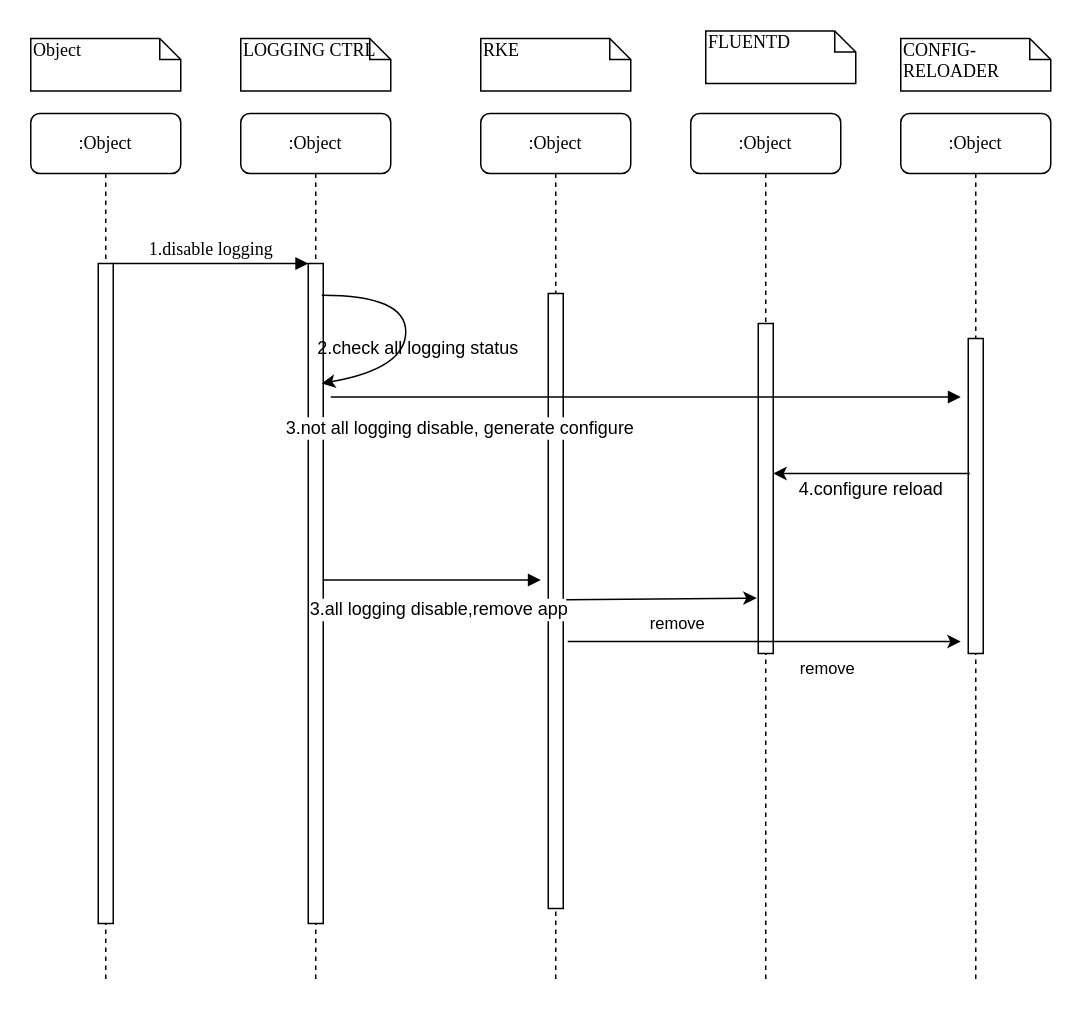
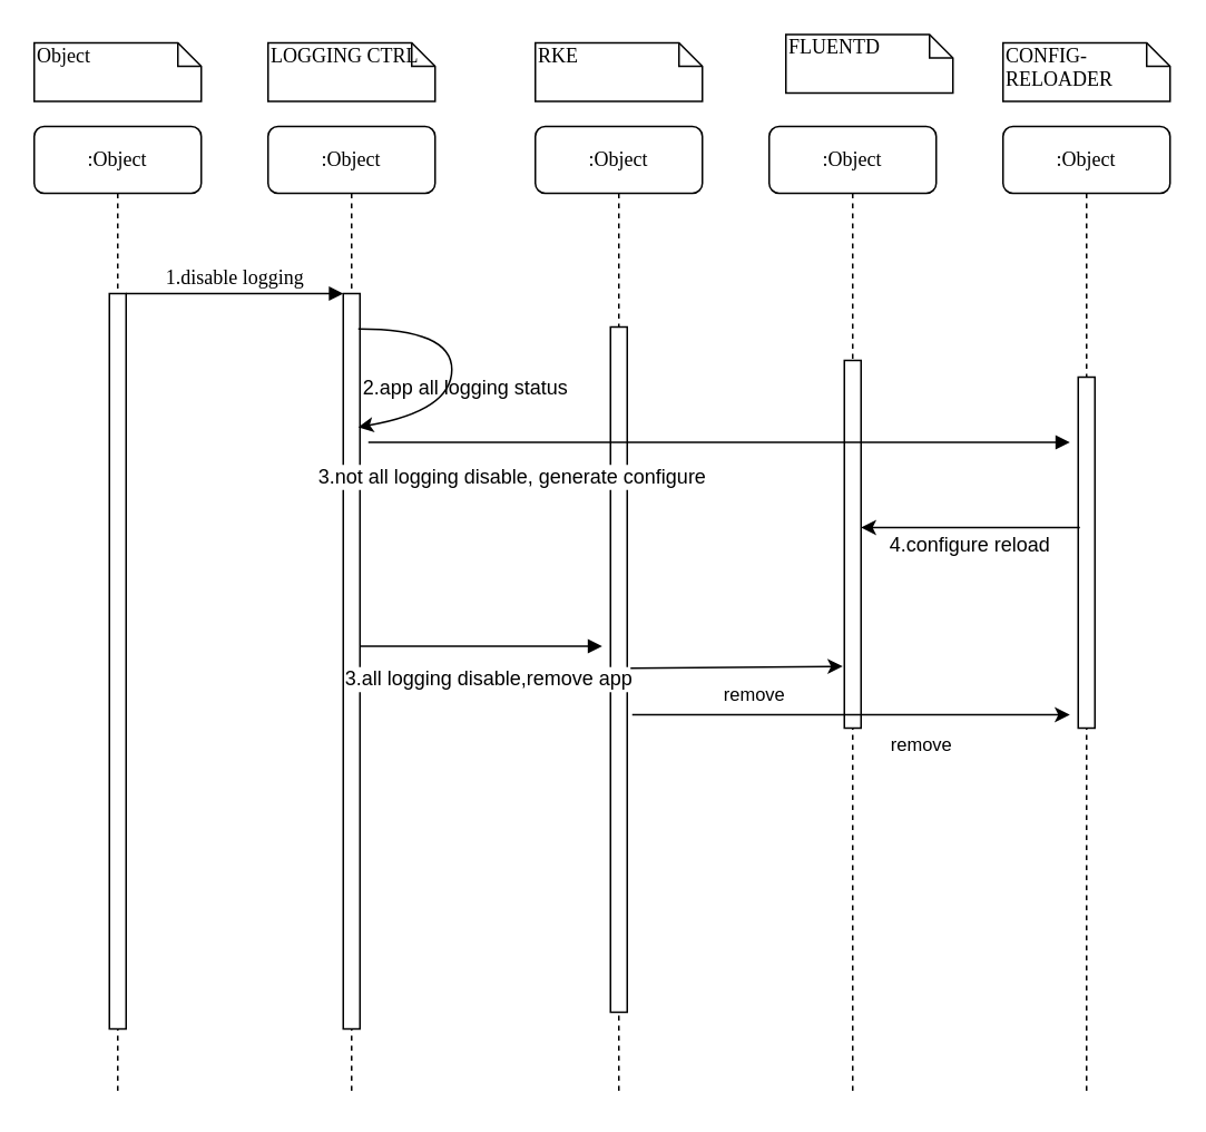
- <mxCell id="23" value="2.check all logging status" style="text;html=1;align=center;verticalAlign=middle;resizable=0;points=[];autosize=1;" vertex="1" parent="1"><mxGeometry x="203" y="222" width="150" height="20" as="geometry" /></mxCell>
+ <mxCell id="23" value="2.app all logging status" style="text;html=1;align=center;verticalAlign=middle;resizable=0;points=[];autosize=1;" vertex="1" parent="1"><mxGeometry x="203" y="222" width="150" height="20" as="geometry" /></mxCell>
